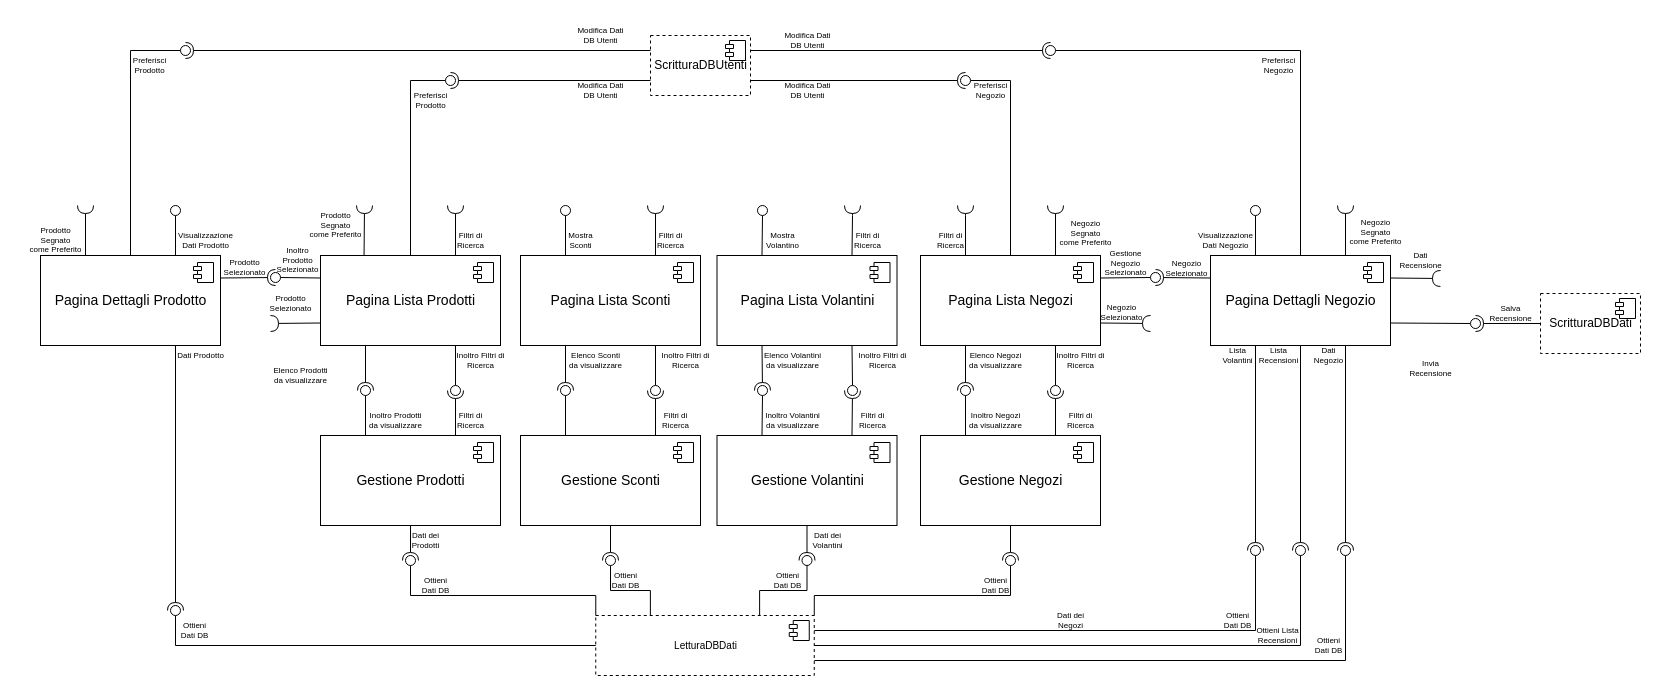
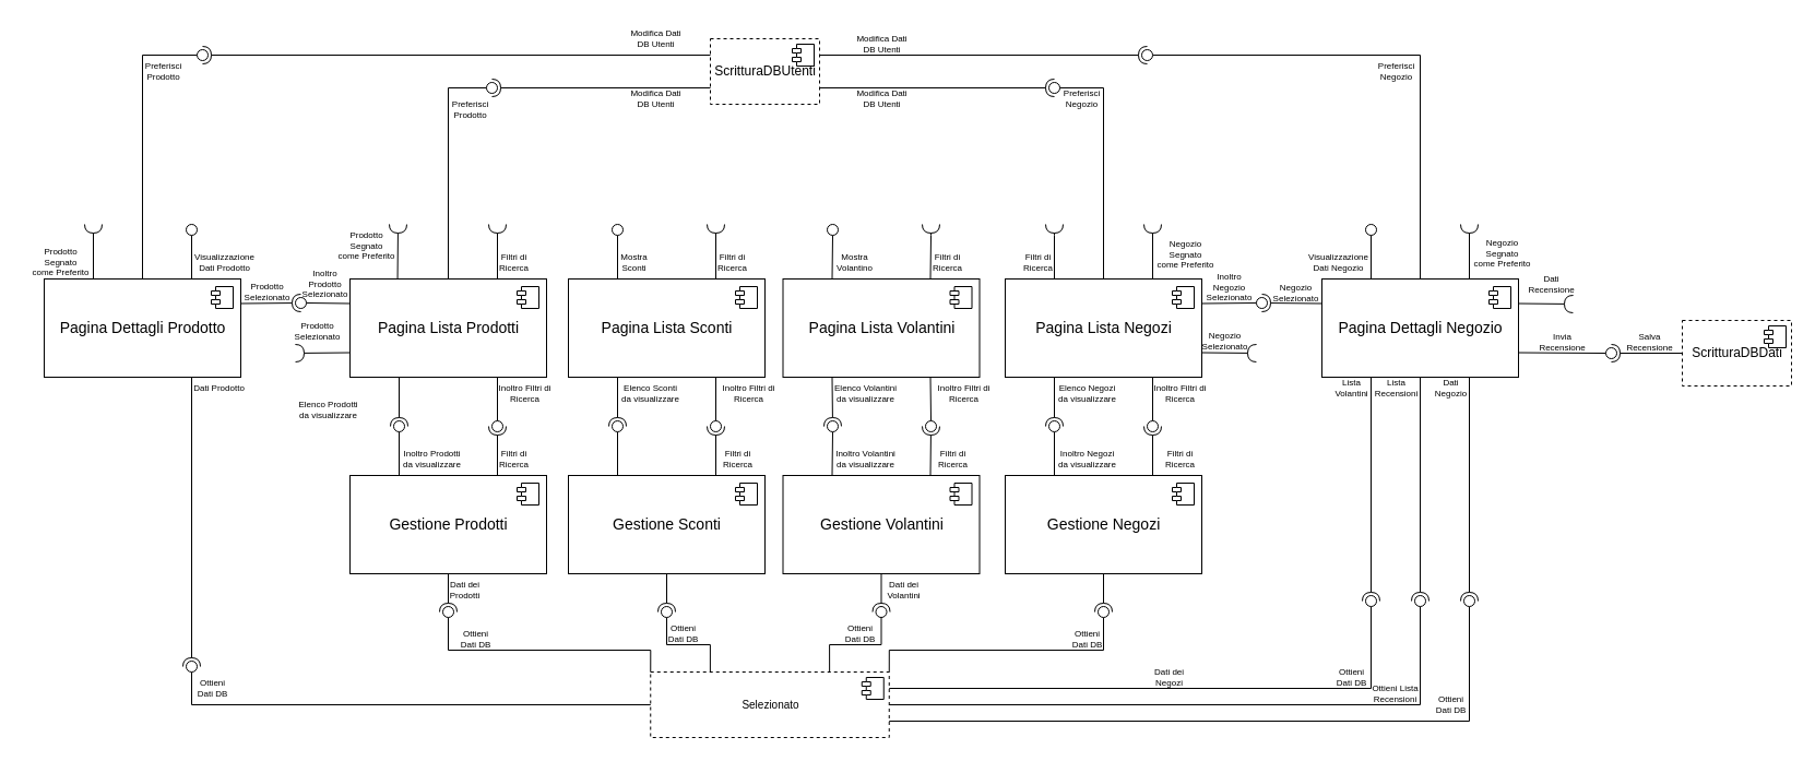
- <mxCell id="84" value="Gestione&lt;br&gt;Negozio&lt;br&gt;Selezionato" style="text;html=1;align=center;verticalAlign=middle;resizable=0;points=[];autosize=1;strokeColor=none;fontSize=8;" parent="1" vertex="1"><mxGeometry x="1095" y="243" width="60" height="40" as="geometry" /></mxCell>
+ <mxCell id="84" value="Inoltro&lt;br&gt;Negozio&lt;br&gt;Selezionato" style="text;html=1;align=center;verticalAlign=middle;resizable=0;points=[];autosize=1;strokeColor=none;fontSize=8;" parent="1" vertex="1"><mxGeometry x="1095" y="243" width="60" height="40" as="geometry" /></mxCell>
- <mxCell id="108" value="Invia&lt;br&gt;Recensione" style="text;html=1;align=center;verticalAlign=middle;resizable=0;points=[];autosize=1;strokeColor=none;fontSize=8;" parent="1" vertex="1"><mxGeometry x="1400" y="353" width="60" height="30" as="geometry" /></mxCell>
+ <mxCell id="108" value="Invia&lt;br&gt;Recensione" style="text;html=1;align=center;verticalAlign=middle;resizable=0;points=[];autosize=1;strokeColor=none;fontSize=8;" parent="1" vertex="1"><mxGeometry x="1400" y="298" width="60" height="30" as="geometry" /></mxCell>
- <mxCell id="6" value="&lt;span style=&quot;font-size: 10px&quot;&gt;LetturaDBDati&lt;br&gt;&lt;/span&gt;" style="html=1;dropTarget=0;dashed=1;" parent="1" vertex="1"><mxGeometry x="595.25" y="615" width="218.5" height="60" as="geometry" /></mxCell>
+ <mxCell id="6" value="&lt;span style=&quot;font-size: 10px&quot;&gt;Selezionato&lt;br&gt;&lt;/span&gt;" style="html=1;dropTarget=0;dashed=1;" parent="1" vertex="1"><mxGeometry x="595.25" y="615" width="218.5" height="60" as="geometry" /></mxCell>
